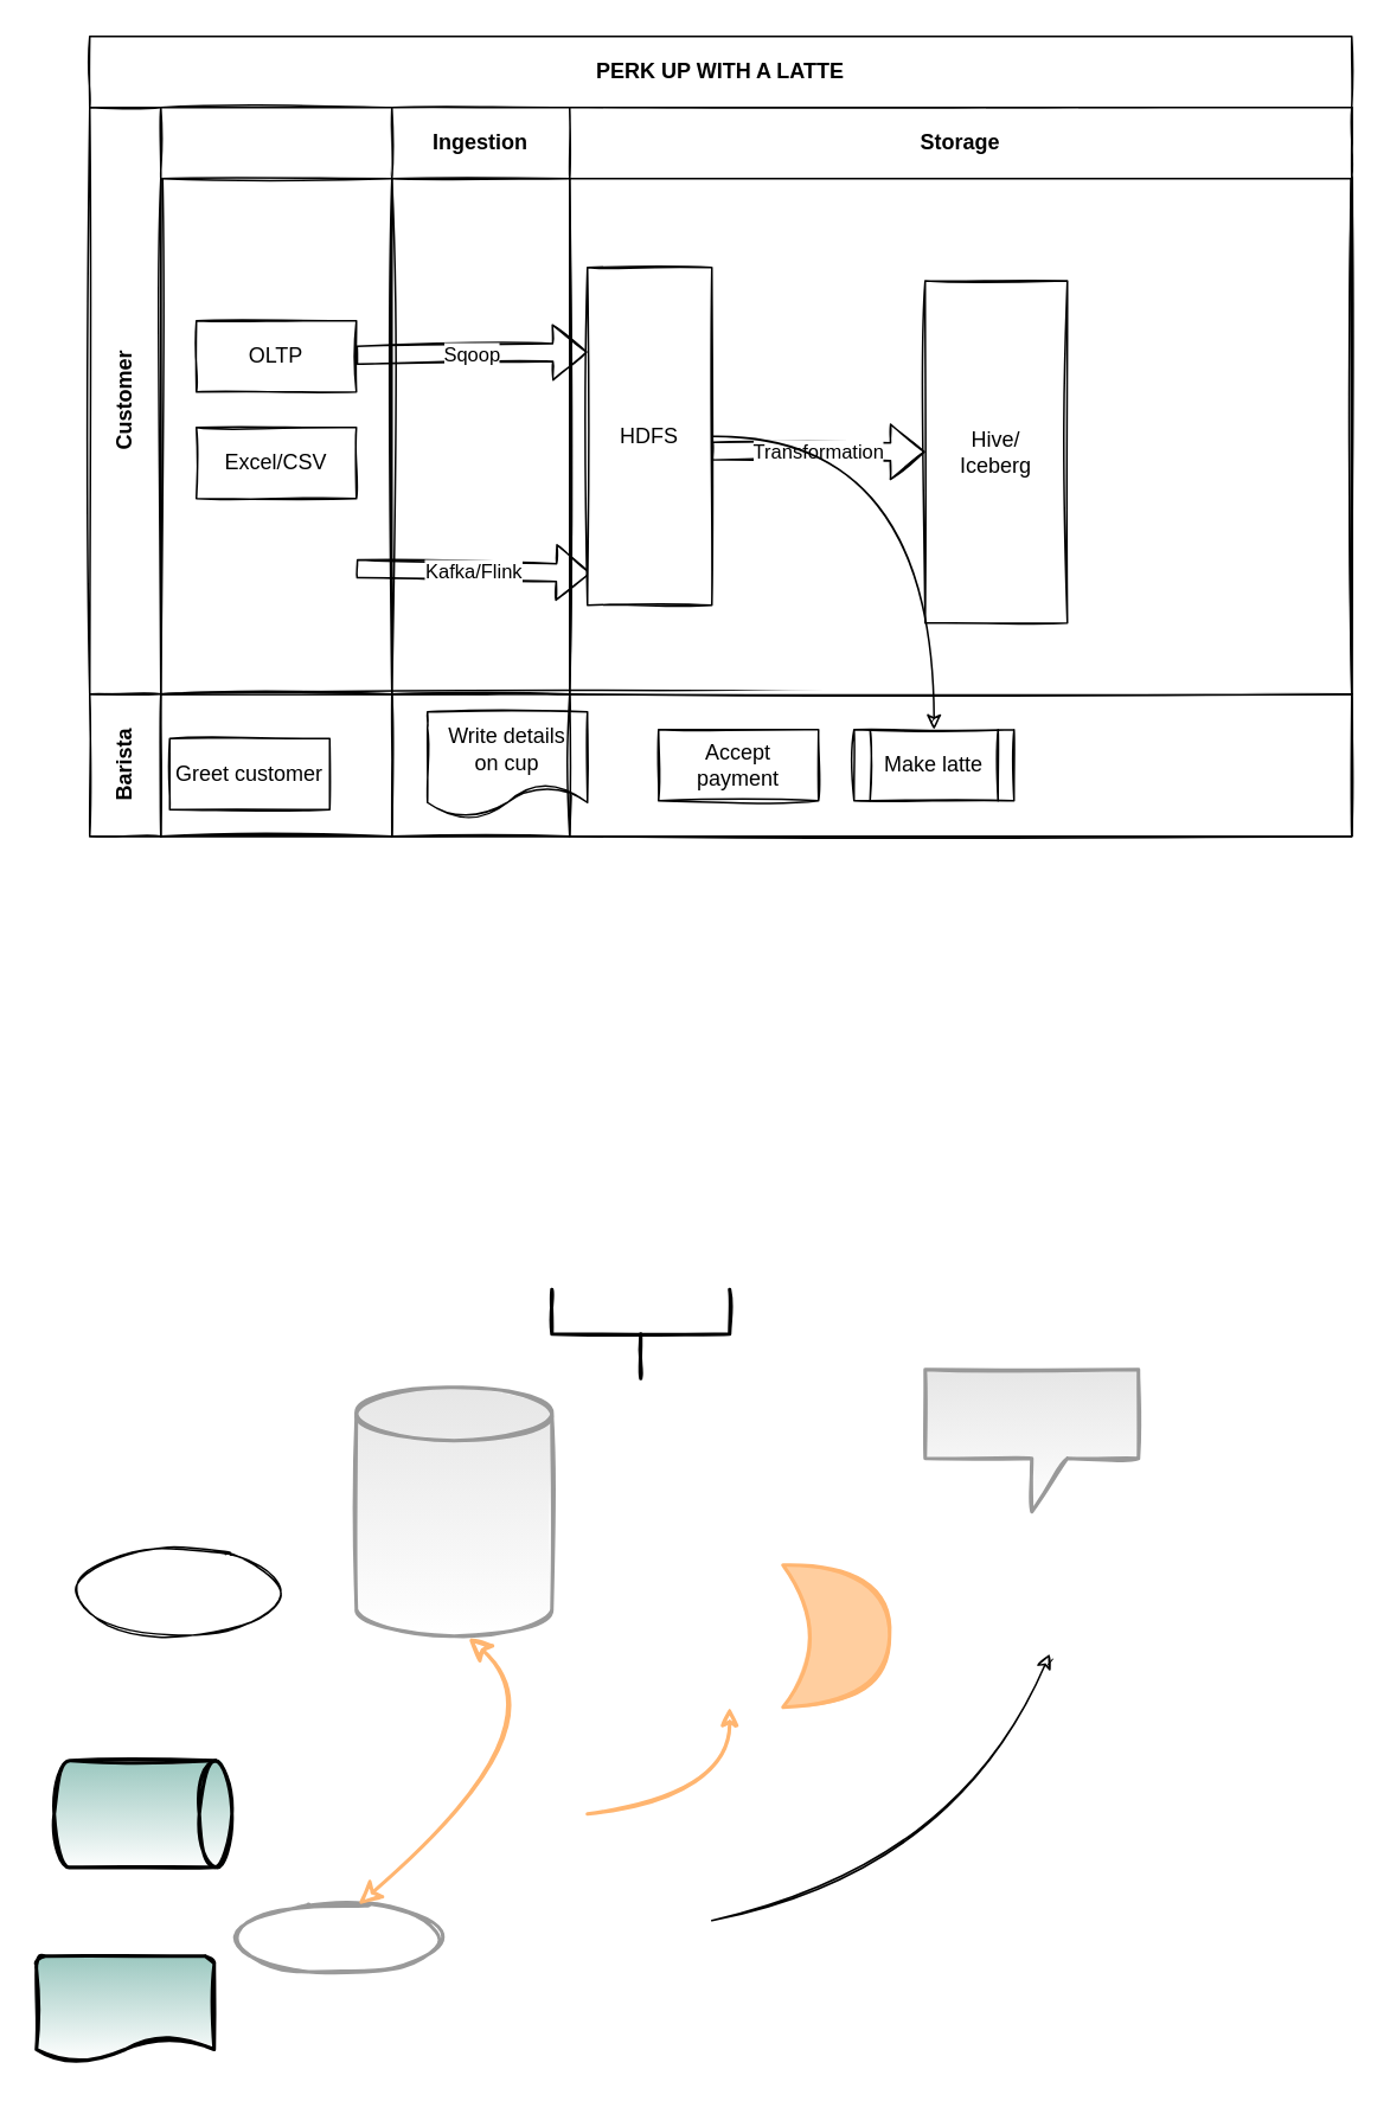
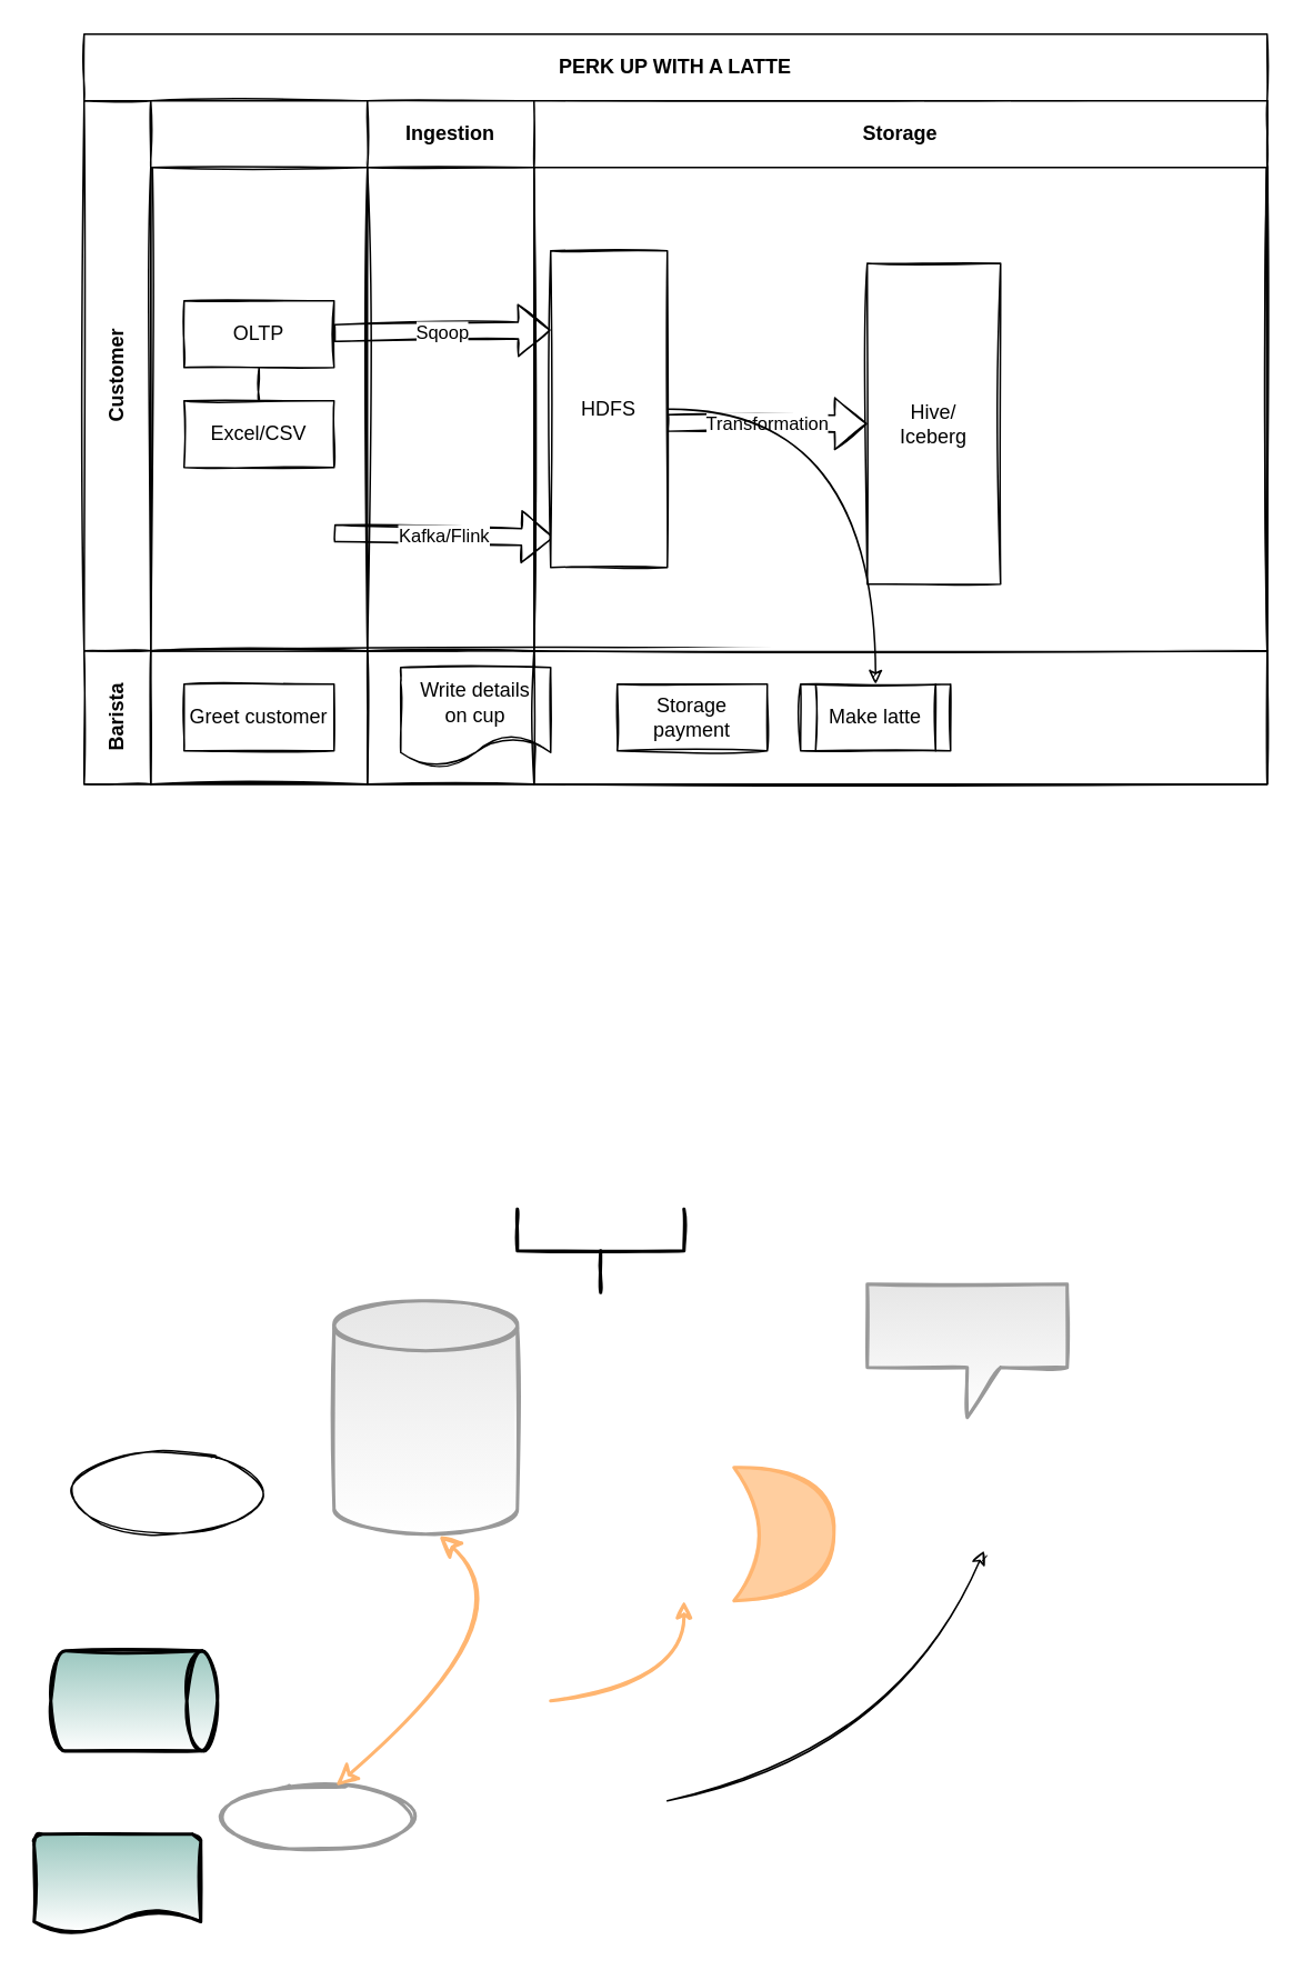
+ <mxCell id="7" value="" style="endArrow=none;html=1;rounded=0;entryX=0.5;entryY=1;entryDx=0;entryDy=0;sketch=1;curved=1;" parent="4" source="6" target="5" edge="1"><mxGeometry width="50" height="50" relative="1" as="geometry"><mxPoint x="260" y="200" as="sourcePoint" /><mxPoint x="310" y="150" as="targetPoint" /></mxGeometry></mxCell>
- <mxCell id="22" value="Accept&lt;br&gt;payment" style="rounded=0;whiteSpace=wrap;html=1;sketch=1;" parent="21" vertex="1"><mxGeometry x="150" y="20" width="90" height="40" as="geometry" /></mxCell>
+ <mxCell id="22" value="Storage&lt;br&gt;payment" style="rounded=0;whiteSpace=wrap;html=1;sketch=1;" parent="21" vertex="1"><mxGeometry x="150" y="20" width="90" height="40" as="geometry" /></mxCell>
- <mxCell id="20" value="Greet customer" style="rounded=0;whiteSpace=wrap;html=1;sketch=1;" parent="19" vertex="1"><mxGeometry x="5" y="25" width="90" height="40" as="geometry" /></mxCell>
+ <mxCell id="20" value="Greet customer" style="rounded=0;whiteSpace=wrap;html=1;sketch=1;" parent="19" vertex="1"><mxGeometry x="20" y="20" width="90" height="40" as="geometry" /></mxCell>
